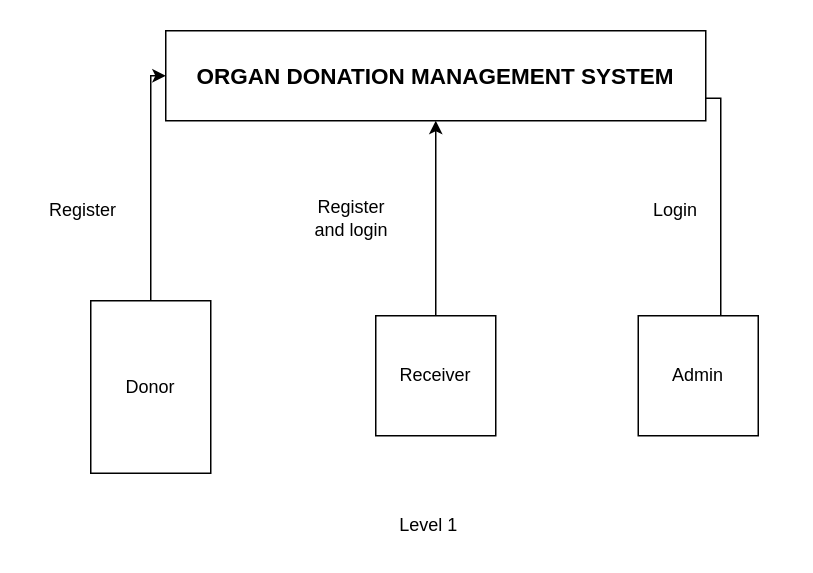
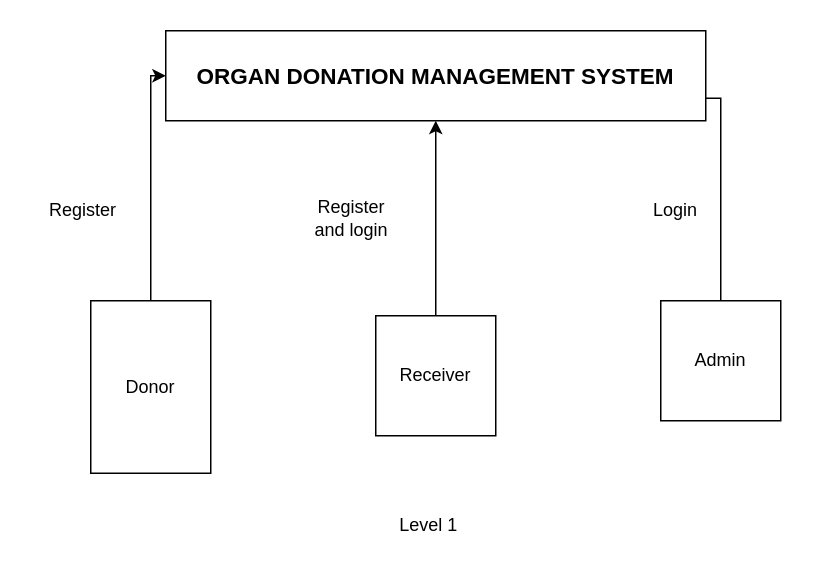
- <mxCell id="7" value="Admin" style="whiteSpace=wrap;html=1;aspect=fixed;" parent="1" vertex="1"><mxGeometry x="425" y="210" width="80" height="80" as="geometry" /></mxCell>
+ <mxCell id="7" value="Admin" style="whiteSpace=wrap;html=1;aspect=fixed;" parent="1" vertex="1"><mxGeometry x="440" y="200" width="80" height="80" as="geometry" /></mxCell>
